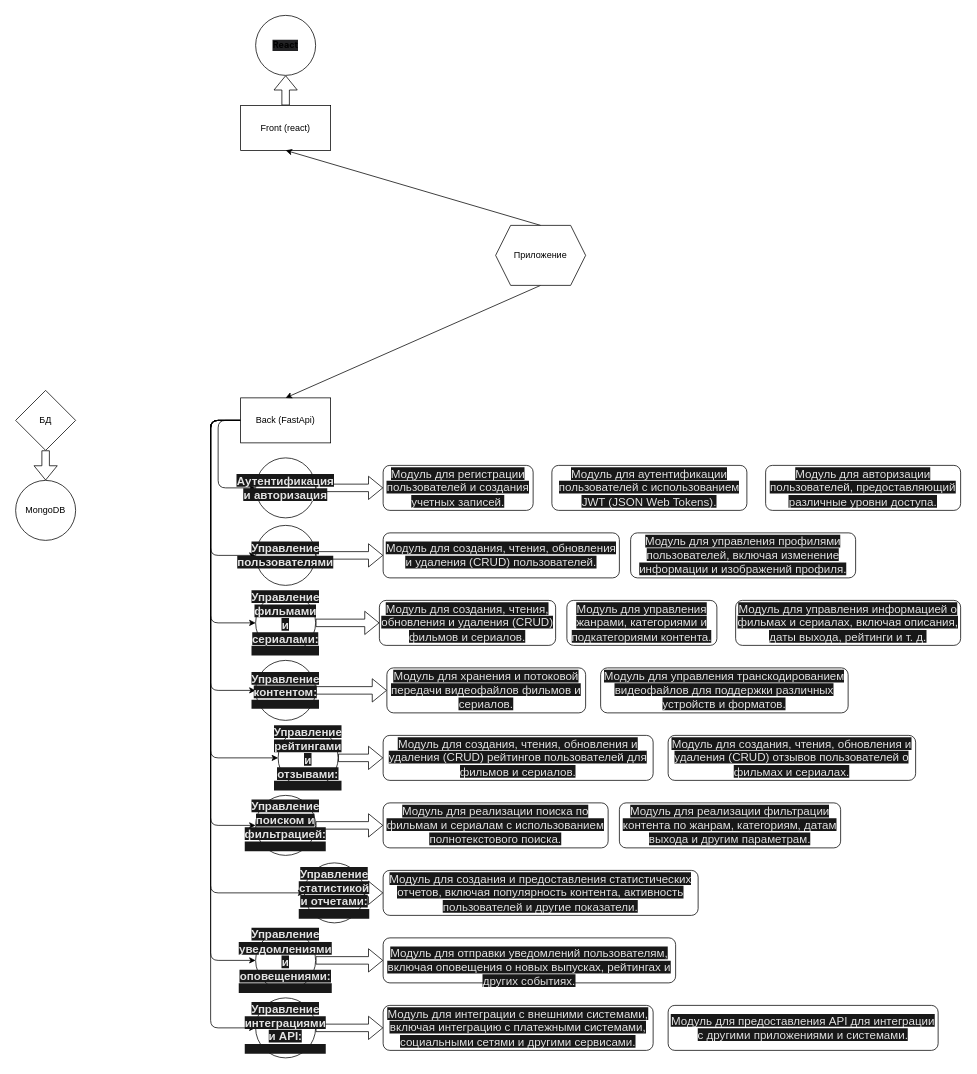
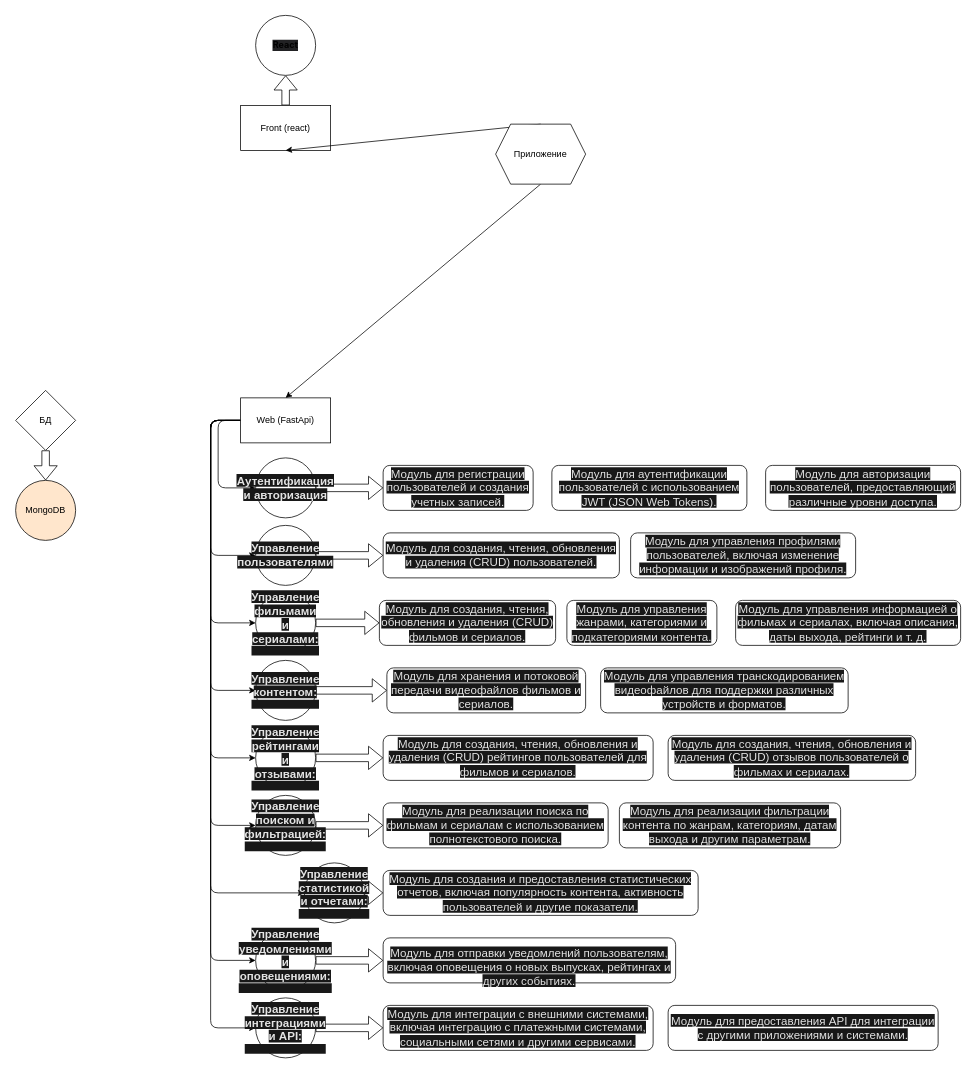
- <mxCell id="28" value="Приложение" style="shape=hexagon;perimeter=hexagonPerimeter2;whiteSpace=wrap;html=1;fixedSize=1;" vertex="1" parent="1"><mxGeometry x="660" y="300" width="120" height="80" as="geometry" /></mxCell>
+ <mxCell id="28" value="Приложение" style="shape=hexagon;perimeter=hexagonPerimeter2;whiteSpace=wrap;html=1;fixedSize=1;" vertex="1" parent="1"><mxGeometry x="660" y="165" width="120" height="80" as="geometry" /></mxCell>
- <mxCell id="11" value="Back (FastApi)" style="whiteSpace=wrap;html=1;" vertex="1" parent="1"><mxGeometry x="320" y="530" width="120" height="60" as="geometry" /></mxCell>
+ <mxCell id="11" value="Web (FastApi)" style="whiteSpace=wrap;html=1;" vertex="1" parent="1"><mxGeometry x="320" y="530" width="120" height="60" as="geometry" /></mxCell>
- <mxCell id="56" value="MongoDB" style="ellipse;whiteSpace=wrap;html=1;labelBackgroundColor=none;" vertex="1" parent="1"><mxGeometry x="20" y="640" width="80" height="80" as="geometry" /></mxCell>
+ <mxCell id="56" value="MongoDB" style="ellipse;whiteSpace=wrap;html=1;labelBackgroundColor=none;fillColor=#ffe6cc;" vertex="1" parent="1"><mxGeometry x="20" y="640" width="80" height="80" as="geometry" /></mxCell>
- <mxCell id="23" value="&lt;span style=&quot;box-sizing: inherit; color: rgb(227, 227, 227); font-family: sans-serif; font-size: 15.4px; text-align: start; background-color: rgb(24, 24, 24);&quot; data-cy=&quot;chat-message-content&quot;&gt;&lt;b style=&quot;box-sizing: inherit;&quot;&gt;Управление рейтингами и отзывами:&lt;/b&gt;&lt;/span&gt;&lt;div style=&quot;box-sizing: inherit; display: flex; padding: 0.4rem 0.5rem; color: rgb(227, 227, 227); font-family: sans-serif; font-size: 15.4px; text-align: start; background-color: rgb(24, 24, 24);&quot; class=&quot;Wrapper-sc-1rjf7nb-0 btRhSn&quot;&gt;&lt;/div&gt;" style="ellipse;whiteSpace=wrap;html=1;" vertex="1" parent="1"><mxGeometry x="370" y="970" width="80" height="80" as="geometry" /></mxCell>
+ <mxCell id="23" value="&lt;span style=&quot;box-sizing: inherit; color: rgb(227, 227, 227); font-family: sans-serif; font-size: 15.4px; text-align: start; background-color: rgb(24, 24, 24);&quot; data-cy=&quot;chat-message-content&quot;&gt;&lt;b style=&quot;box-sizing: inherit;&quot;&gt;Управление рейтингами и отзывами:&lt;/b&gt;&lt;/span&gt;&lt;div style=&quot;box-sizing: inherit; display: flex; padding: 0.4rem 0.5rem; color: rgb(227, 227, 227); font-family: sans-serif; font-size: 15.4px; text-align: start; background-color: rgb(24, 24, 24);&quot; class=&quot;Wrapper-sc-1rjf7nb-0 btRhSn&quot;&gt;&lt;/div&gt;" style="ellipse;whiteSpace=wrap;html=1;" vertex="1" parent="1"><mxGeometry x="340" y="970" width="80" height="80" as="geometry" /></mxCell>
